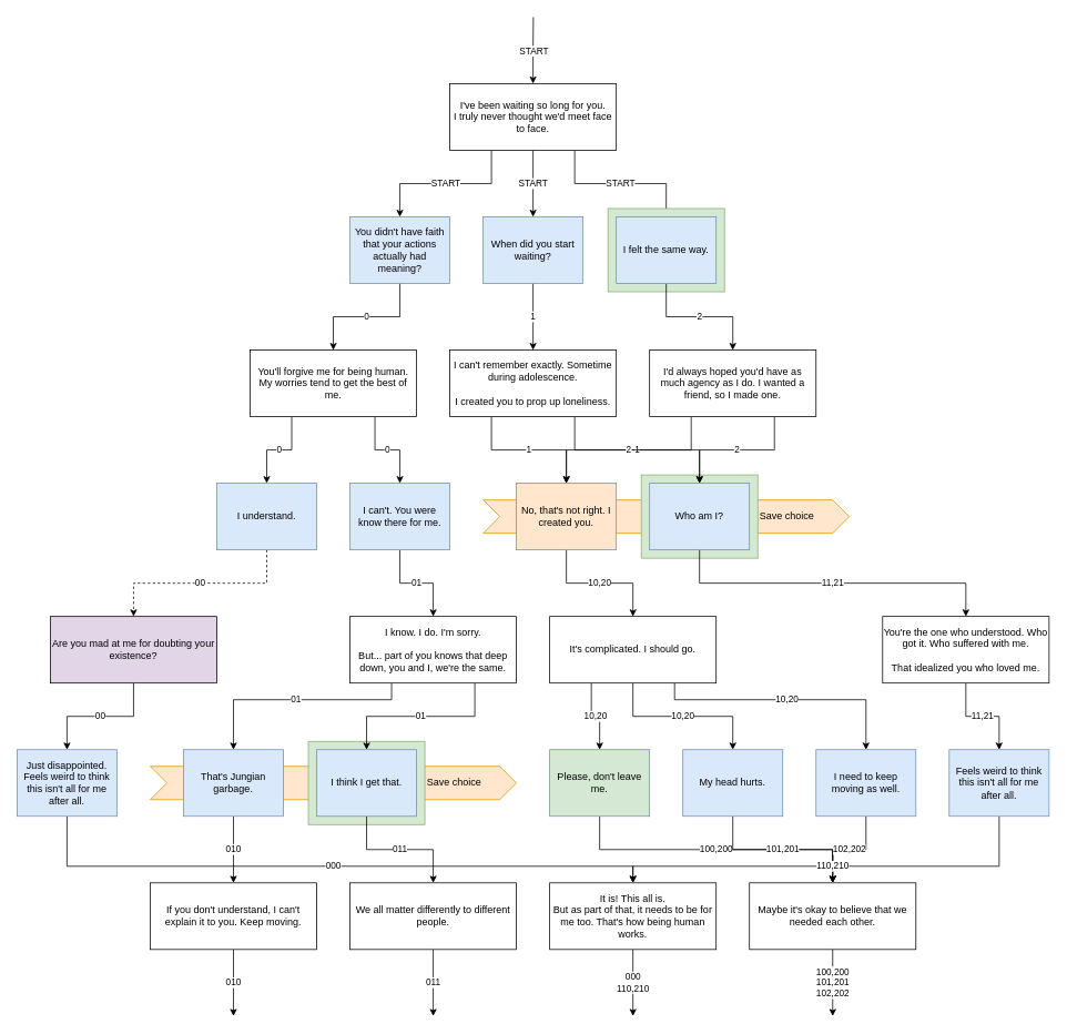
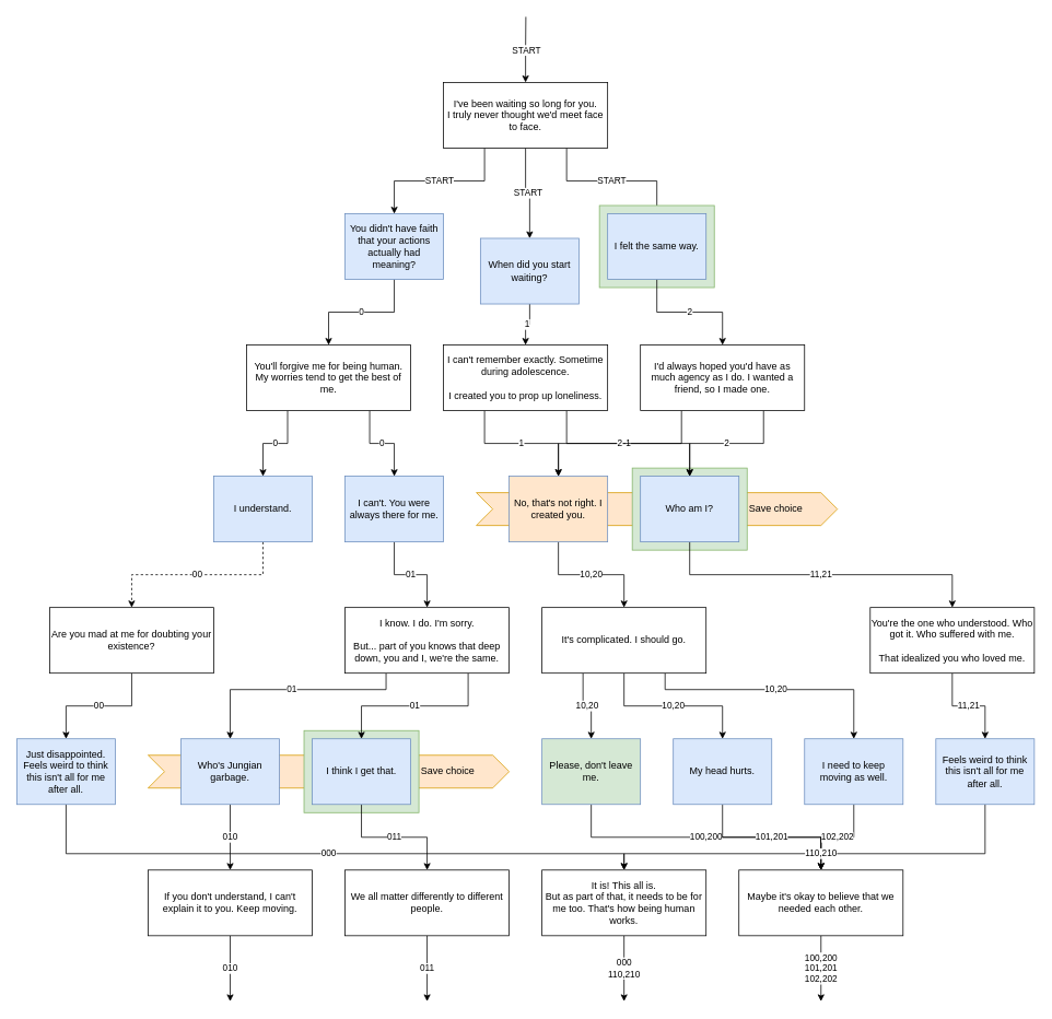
- <mxCell id="17" value="When did you start waiting?" style="rounded=0;whiteSpace=wrap;html=1;fillColor=#dae8fc;strokeColor=#6c8ebf;" parent="1" vertex="1"><mxGeometry x="580" y="260" width="120" height="80" as="geometry" /></mxCell>
+ <mxCell id="17" value="When did you start waiting?" style="rounded=0;whiteSpace=wrap;html=1;fillColor=#dae8fc;strokeColor=#6c8ebf;" parent="1" vertex="1"><mxGeometry x="585" y="290" width="120" height="80" as="geometry" /></mxCell>
- <mxCell id="24" value="I can't. You were know there for me." style="rounded=0;whiteSpace=wrap;html=1;fillColor=#dae8fc;strokeColor=#6c8ebf;" parent="1" vertex="1"><mxGeometry x="420" y="580" width="120" height="80" as="geometry" /></mxCell>
+ <mxCell id="24" value="I can't. You were always there for me." style="rounded=0;whiteSpace=wrap;html=1;fillColor=#dae8fc;strokeColor=#6c8ebf;" parent="1" vertex="1"><mxGeometry x="420" y="580" width="120" height="80" as="geometry" /></mxCell>
- <mxCell id="36" value="Are you mad at me for doubting your existence?" style="rounded=0;whiteSpace=wrap;html=1;fillColor=#e1d5e7;" parent="1" vertex="1"><mxGeometry x="60" y="740" width="200" height="80" as="geometry" /></mxCell>
+ <mxCell id="36" value="Are you mad at me for doubting your existence?" style="rounded=0;whiteSpace=wrap;html=1;" parent="1" vertex="1"><mxGeometry x="60" y="740" width="200" height="80" as="geometry" /></mxCell>
- <mxCell id="57" value="That's Jungian garbage." style="rounded=0;whiteSpace=wrap;html=1;fillColor=#dae8fc;strokeColor=#6c8ebf;" parent="1" vertex="1"><mxGeometry x="220" y="900" width="120" height="80" as="geometry" /></mxCell>
+ <mxCell id="57" value="Who's Jungian garbage." style="rounded=0;whiteSpace=wrap;html=1;fillColor=#dae8fc;strokeColor=#6c8ebf;" parent="1" vertex="1"><mxGeometry x="220" y="900" width="120" height="80" as="geometry" /></mxCell>
